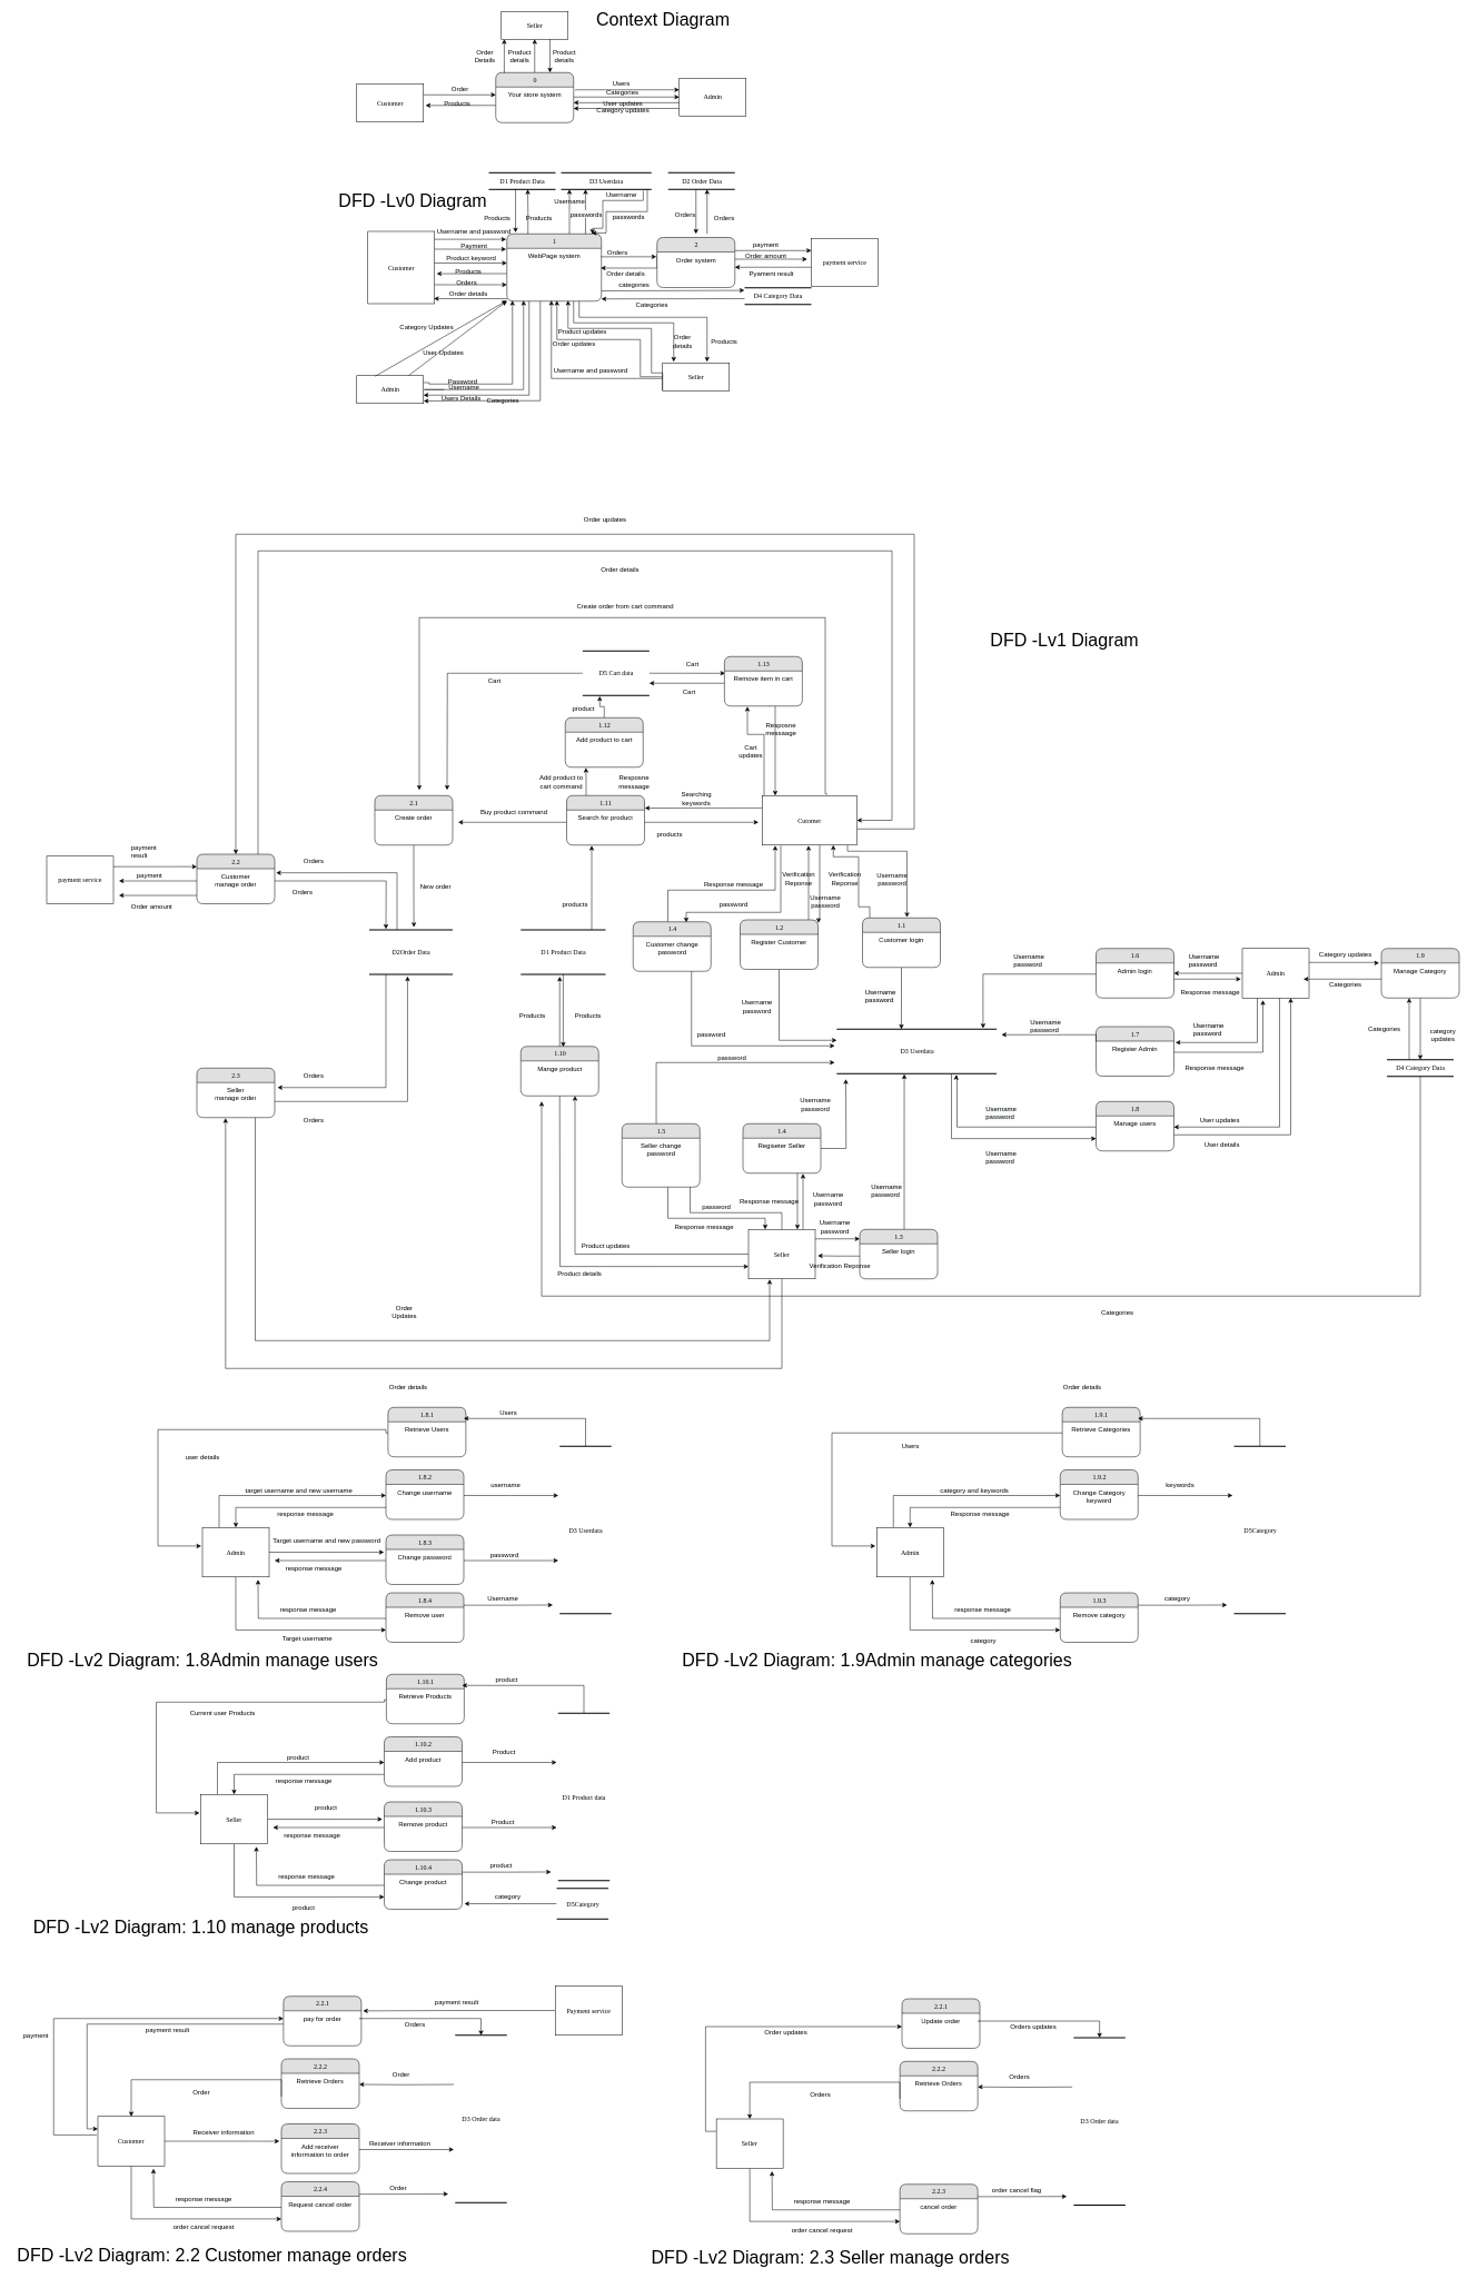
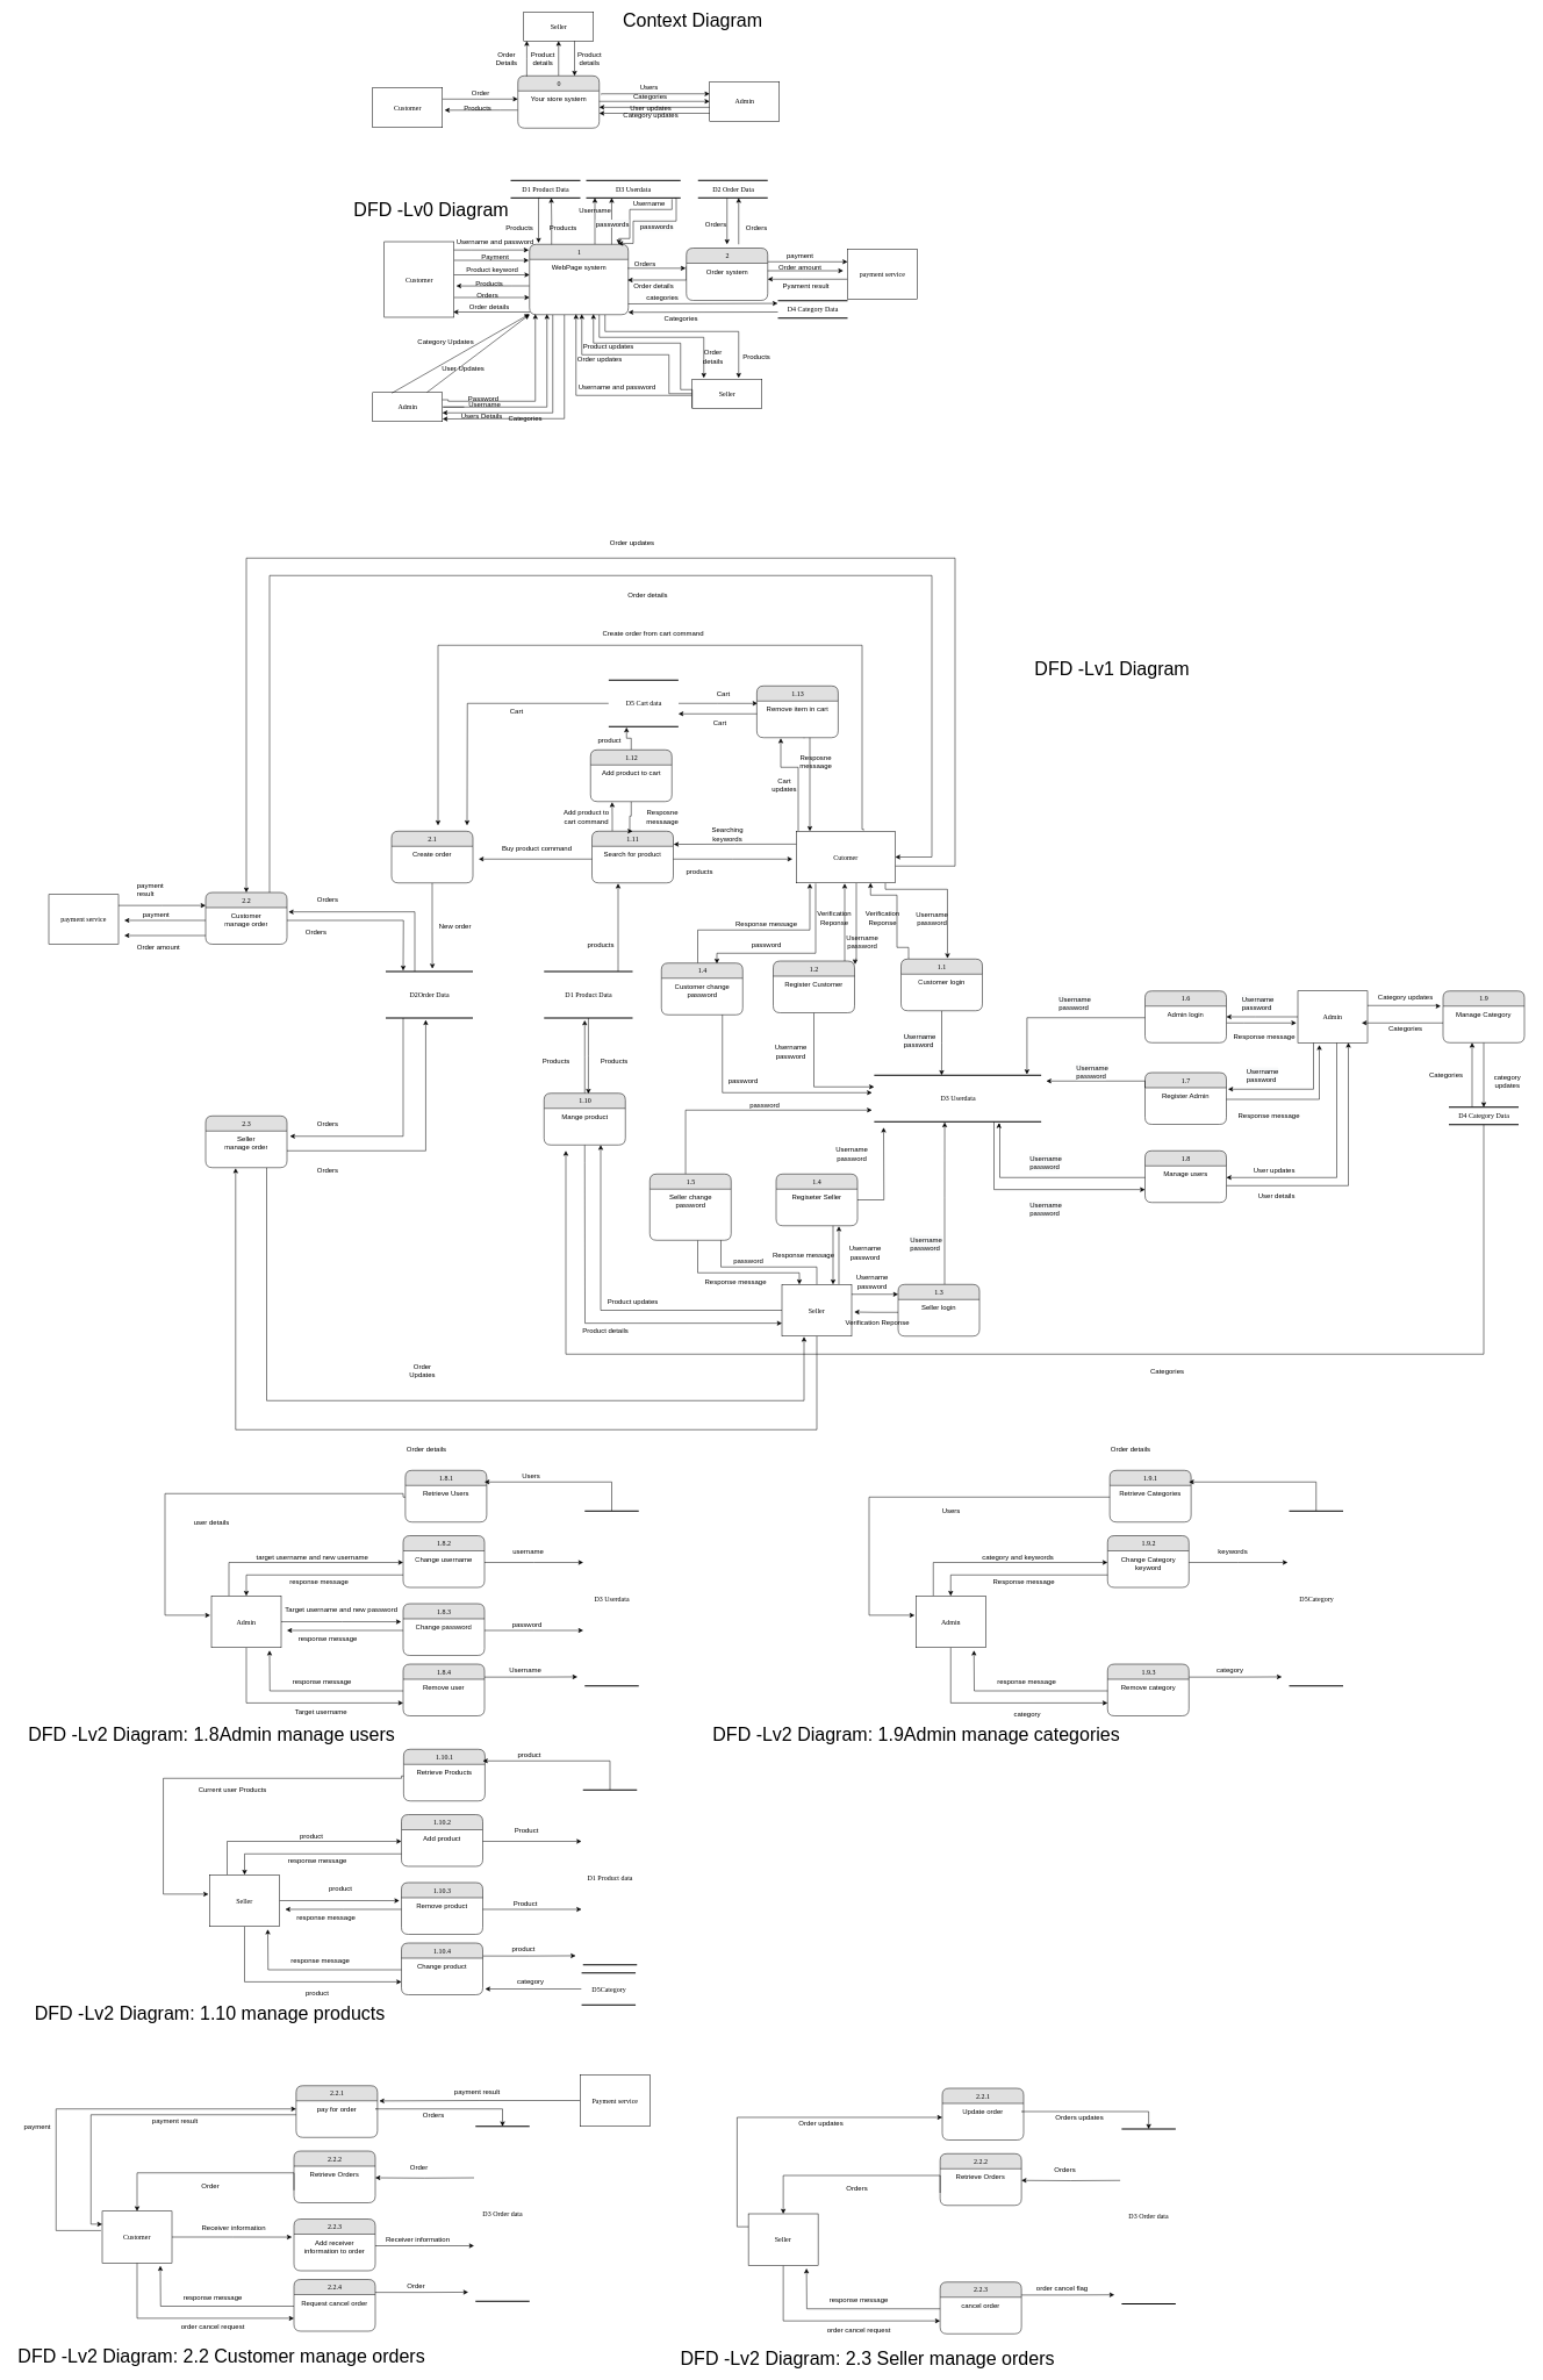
+ <mxCell id="215" style="edgeStyle=orthogonalEdgeStyle;rounded=0;orthogonalLoop=1;jettySize=auto;html=1;entryX=0.5;entryY=0;entryDx=0;entryDy=0;" parent="1" source="216" target="210" edge="1"><mxGeometry relative="1" as="geometry"><mxPoint x="1085.5" y="1420" as="targetPoint" /><Array as="points"><mxPoint x="1085" y="1404" /><mxPoint x="1083" y="1404" /><mxPoint x="1083" y="1430" /></Array></mxGeometry></mxCell>
